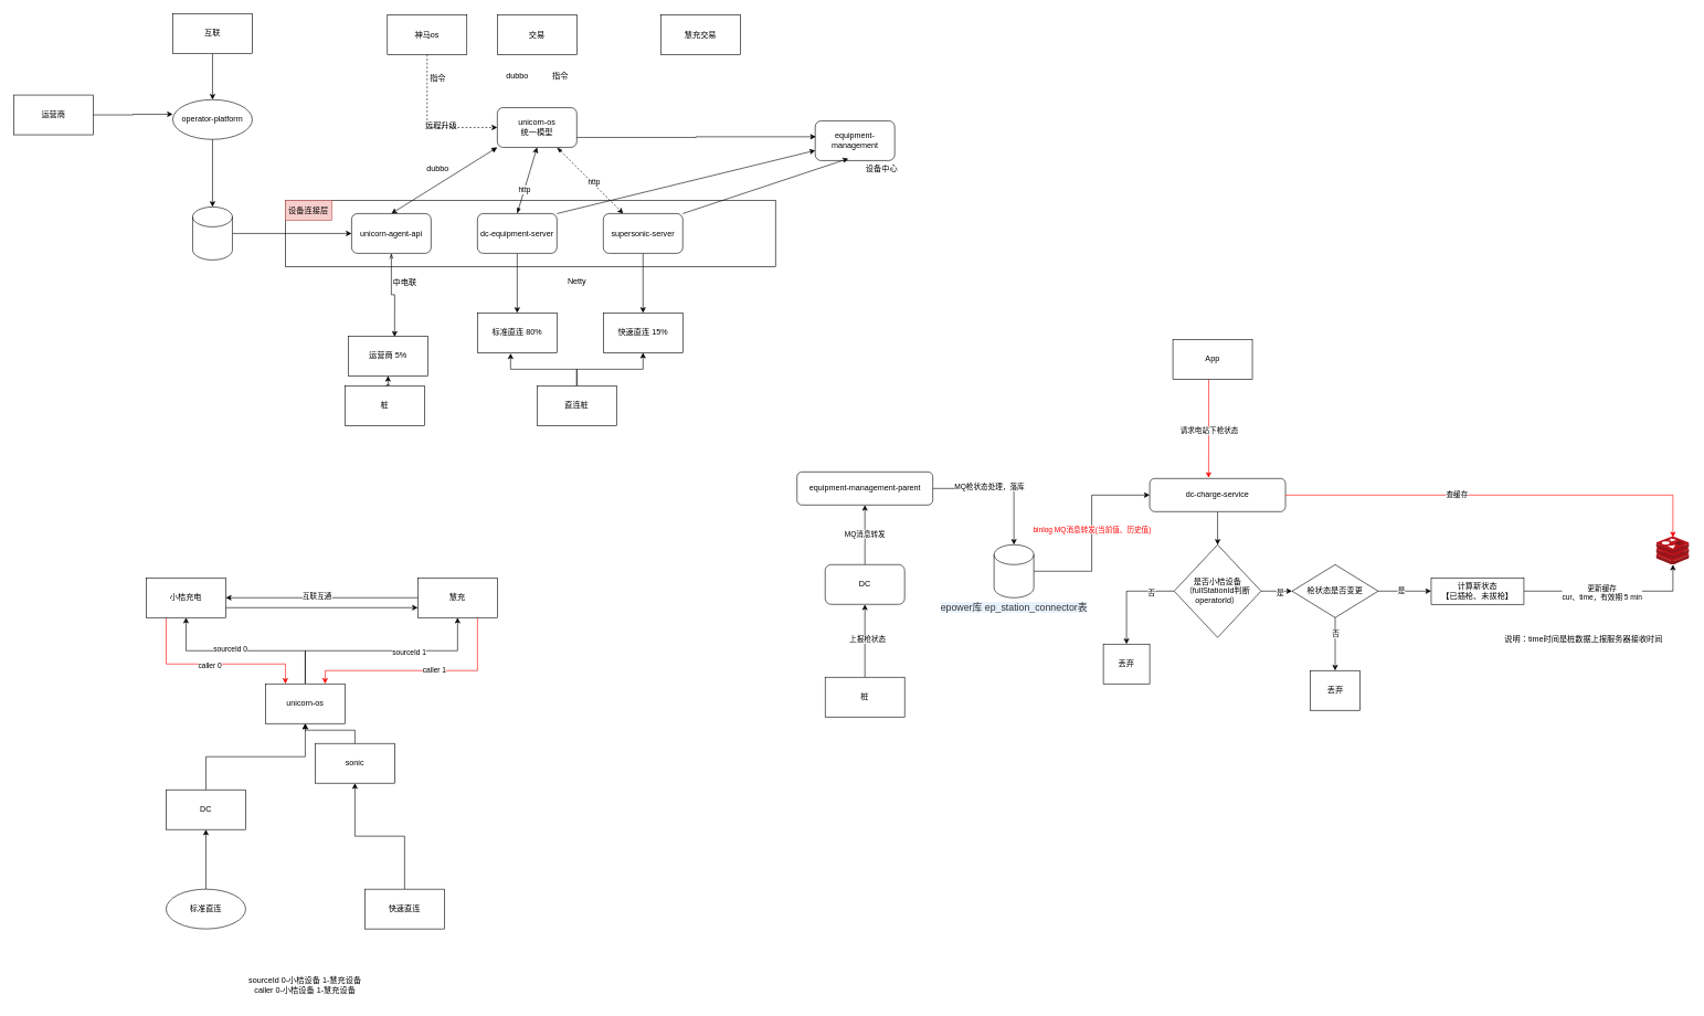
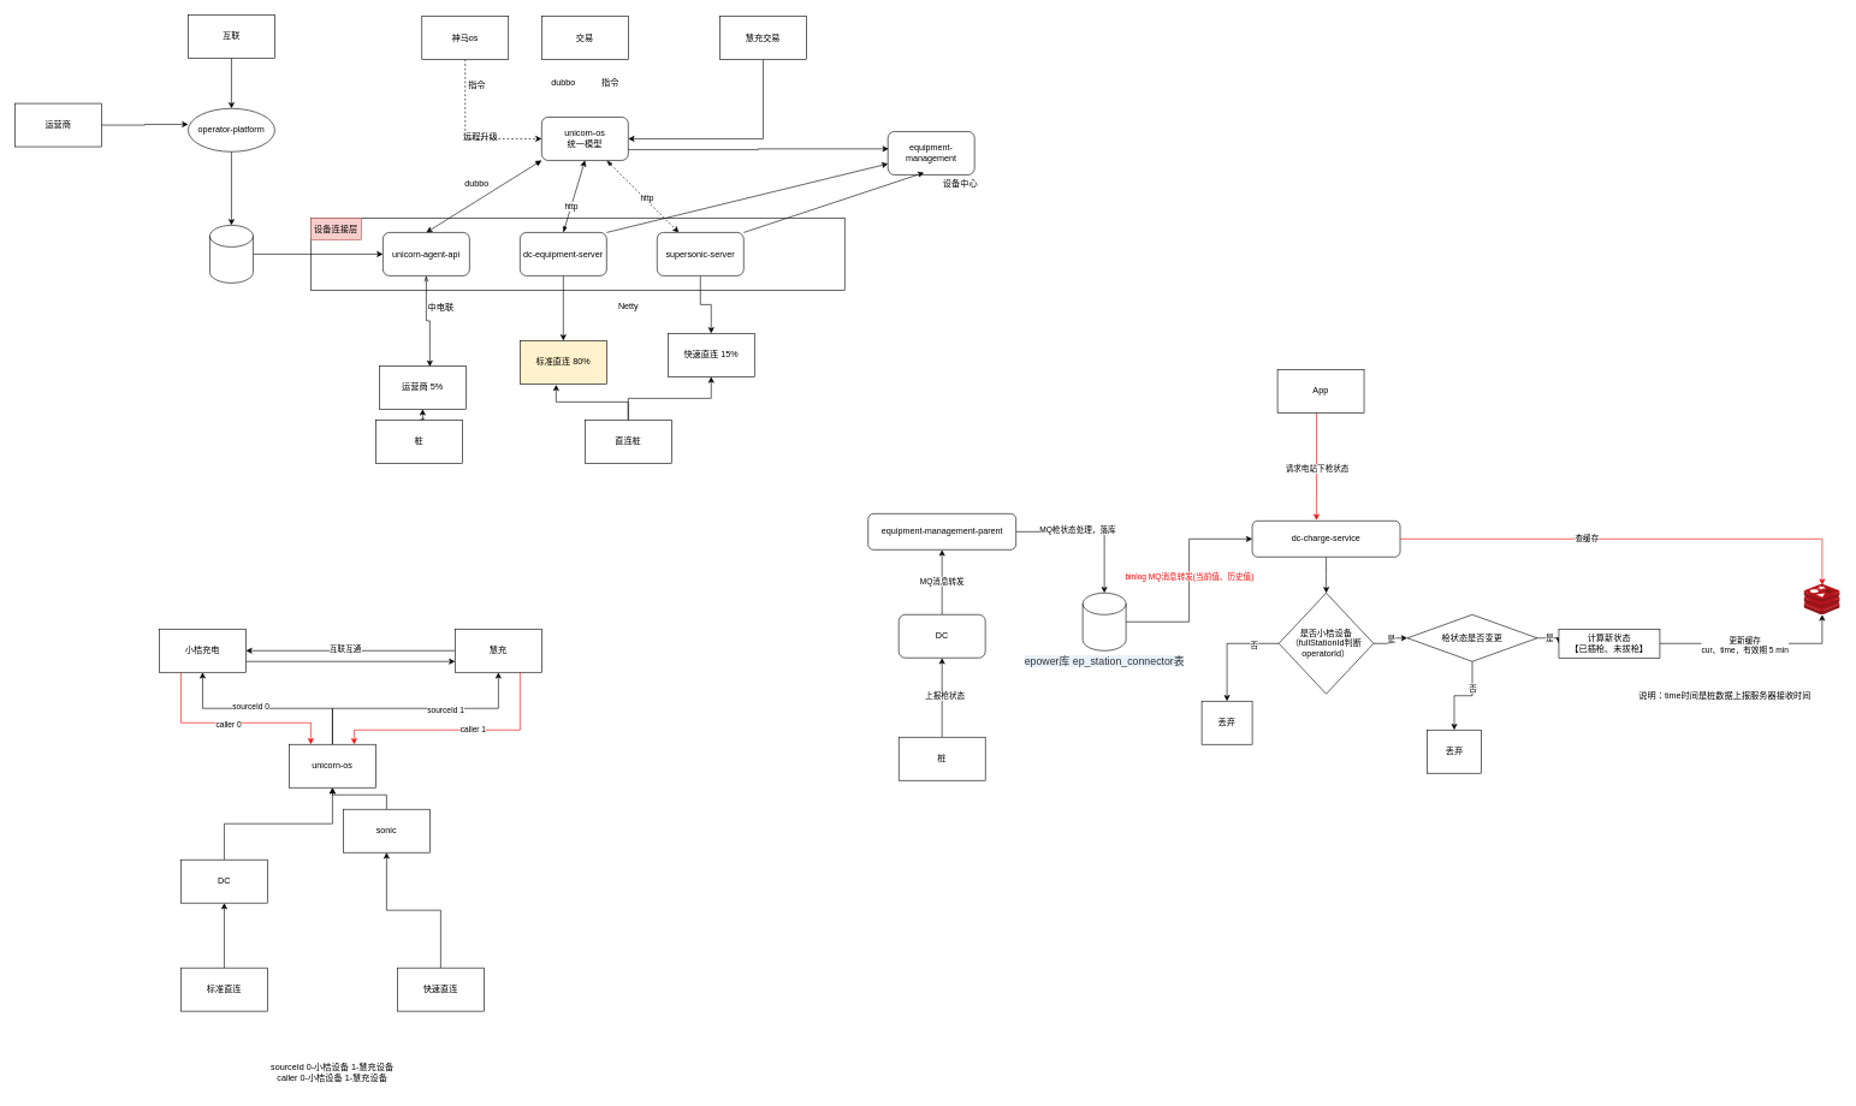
+ <mxCell id="15" style="edgeStyle=orthogonalEdgeStyle;rounded=0;orthogonalLoop=1;jettySize=auto;html=1;entryX=1;entryY=0.5;entryDx=0;entryDy=0;" edge="1" parent="1" source="16" target="13"><mxGeometry relative="1" as="geometry"><Array as="points"><mxPoint x="1057" y="192" /></Array></mxGeometry></mxCell>
- <mxCell id="7" value="标准直连 80%" style="rounded=0;whiteSpace=wrap;html=1;" vertex="1" parent="1"><mxGeometry x="720" y="472" width="120" height="60" as="geometry" /></mxCell>
+ <mxCell id="7" value="标准直连 80%" style="rounded=0;whiteSpace=wrap;html=1;fillColor=#fff2cc;" vertex="1" parent="1"><mxGeometry x="720" y="472" width="120" height="60" as="geometry" /></mxCell>
- <mxCell id="8" value="快速直连 15%" style="rounded=0;whiteSpace=wrap;html=1;" vertex="1" parent="1"><mxGeometry x="910" y="472" width="120" height="60" as="geometry" /></mxCell>
+ <mxCell id="8" value="快速直连 15%" style="rounded=0;whiteSpace=wrap;html=1;" vertex="1" parent="1"><mxGeometry x="925" y="462" width="120" height="60" as="geometry" /></mxCell>
- <mxCell id="103" value="枪状态是否变更" style="rhombus;whiteSpace=wrap;html=1;" vertex="1" parent="1"><mxGeometry x="1950" y="852" width="130" height="80" as="geometry" /></mxCell>
+ <mxCell id="103" value="枪状态是否变更" style="rhombus;whiteSpace=wrap;html=1;" vertex="1" parent="1"><mxGeometry x="1950" y="852" width="180" height="65" as="geometry" /></mxCell>
- <mxCell id="77" value="标准直连" style="ellipse;whiteSpace=wrap;html=1;" vertex="1" parent="1"><mxGeometry x="250" y="1342" width="120" height="60" as="geometry" /></mxCell>
+ <mxCell id="77" value="标准直连" style="rounded=0;whiteSpace=wrap;html=1;" vertex="1" parent="1"><mxGeometry x="250" y="1342" width="120" height="60" as="geometry" /></mxCell>
